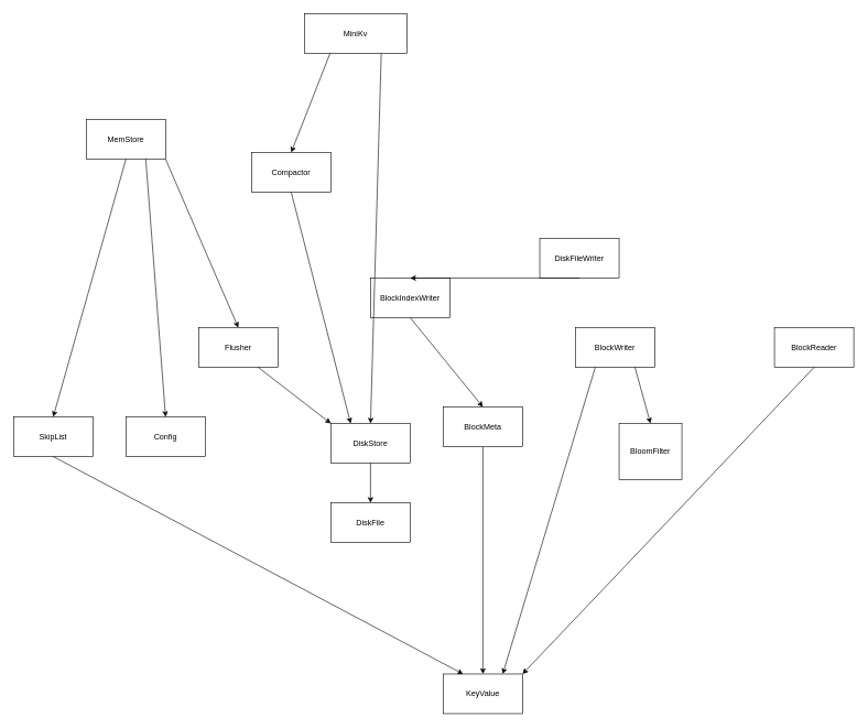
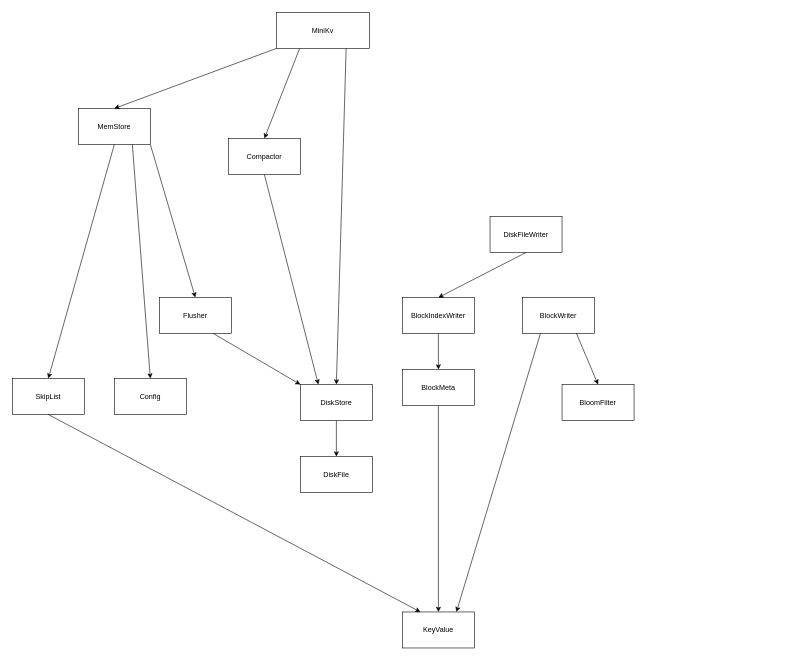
+ <mxCell id="20" value="" style="endArrow=classic;html=1;exitX=0;exitY=1;exitDx=0;exitDy=0;entryX=0.5;entryY=0;entryDx=0;entryDy=0;" edge="1" parent="1" source="18" target="11"><mxGeometry width="50" height="50" relative="1" as="geometry"><mxPoint x="290" y="360" as="sourcePoint" /><mxPoint x="330" y="490" as="targetPoint" /></mxGeometry></mxCell>
- <mxCell id="7" value="BlockIndexWriter" style="rounded=0;whiteSpace=wrap;html=1;" vertex="1" parent="1"><mxGeometry x="560" y="420" width="120" height="60" as="geometry" /></mxCell>
+ <mxCell id="7" value="BlockIndexWriter" style="rounded=0;whiteSpace=wrap;html=1;" vertex="1" parent="1"><mxGeometry x="670" y="495" width="120" height="60" as="geometry" /></mxCell>
- <mxCell id="13" value="Flusher" style="rounded=0;whiteSpace=wrap;html=1;" vertex="1" parent="1"><mxGeometry x="300" y="495" width="120" height="60" as="geometry" /></mxCell>
+ <mxCell id="13" value="Flusher" style="rounded=0;whiteSpace=wrap;html=1;" vertex="1" parent="1"><mxGeometry x="265" y="495" width="120" height="60" as="geometry" /></mxCell>
- <mxCell id="29" value="BlockReader" style="rounded=0;whiteSpace=wrap;html=1;" vertex="1" parent="1"><mxGeometry x="1171" y="495" width="120" height="60" as="geometry" /></mxCell>
- <mxCell id="30" value="" style="endArrow=classic;html=1;exitX=0.5;exitY=1;exitDx=0;exitDy=0;entryX=1;entryY=0;entryDx=0;entryDy=0;" edge="1" parent="1" source="29" target="23"><mxGeometry width="50" height="50" relative="1" as="geometry"><mxPoint x="1010" y="565" as="sourcePoint" /><mxPoint x="790" y="1010" as="targetPoint" /></mxGeometry></mxCell>
- <mxCell id="26" value="BloomFilter" style="rounded=0;whiteSpace=wrap;html=1;" vertex="1" parent="1"><mxGeometry x="936" y="640" width="95" height="85" as="geometry" /></mxCell>
+ <mxCell id="26" value="BloomFilter" style="rounded=0;whiteSpace=wrap;html=1;" vertex="1" parent="1"><mxGeometry x="936" y="640" width="120" height="60" as="geometry" /></mxCell>
